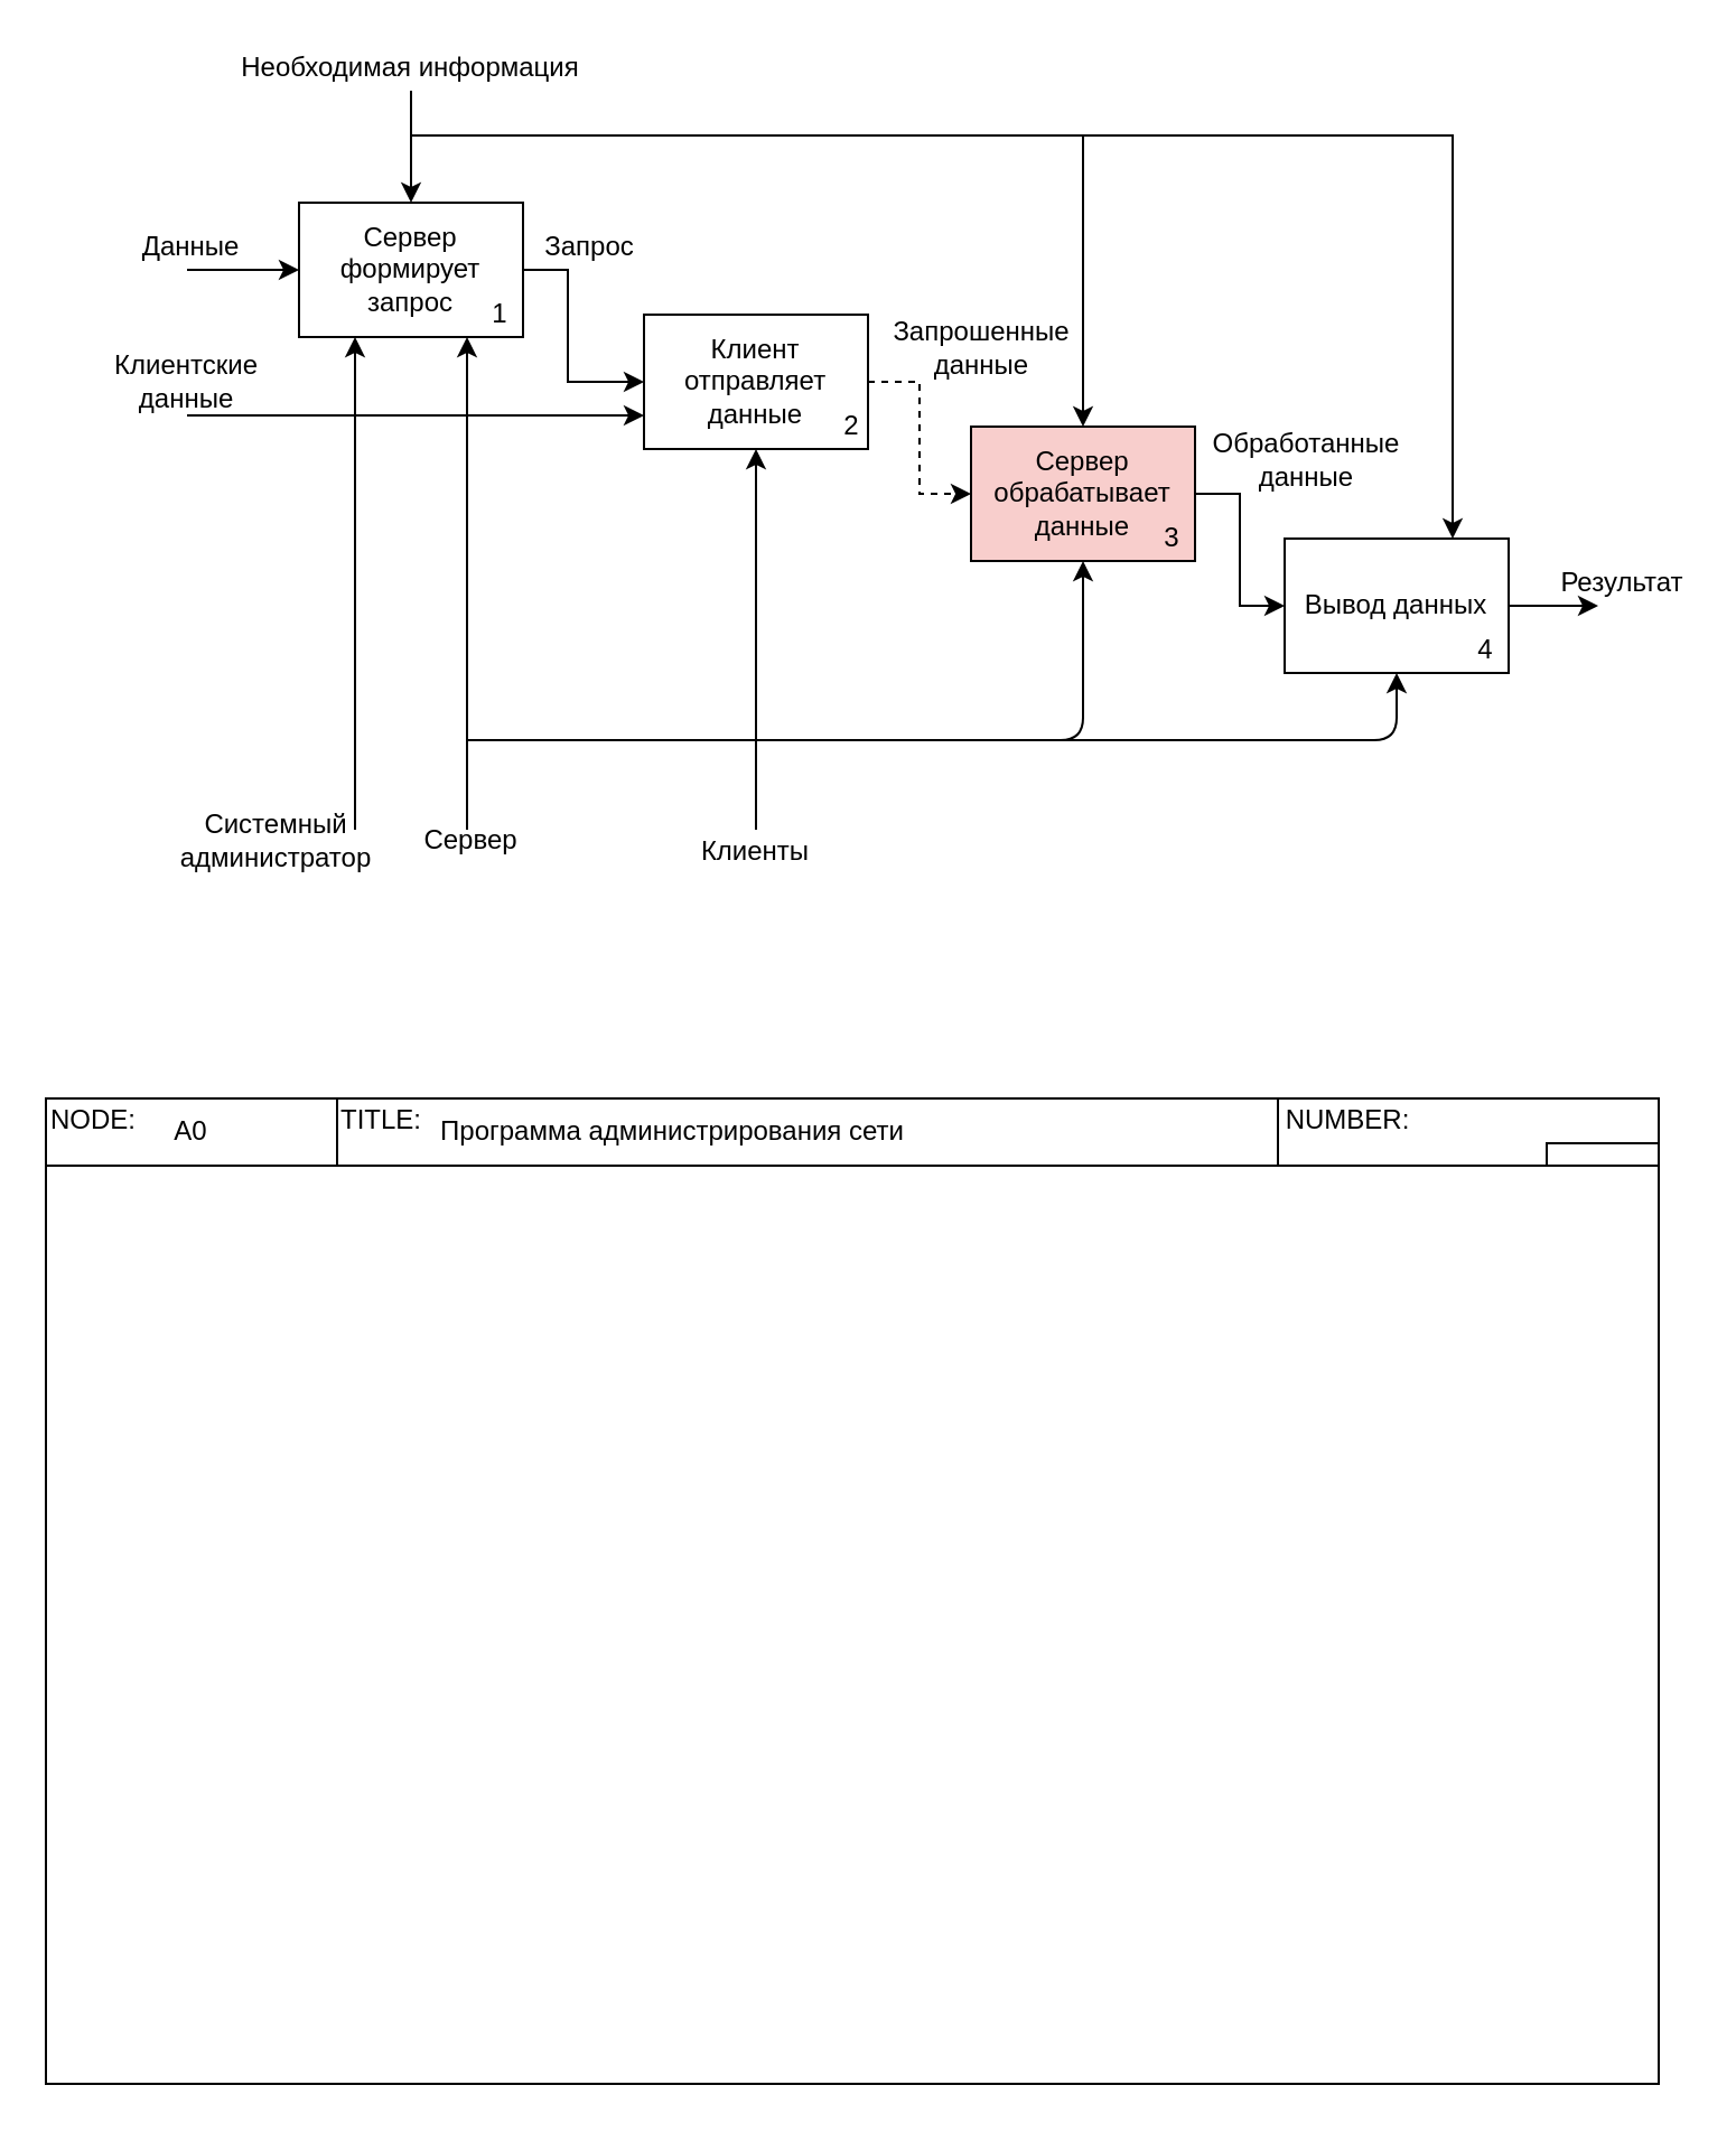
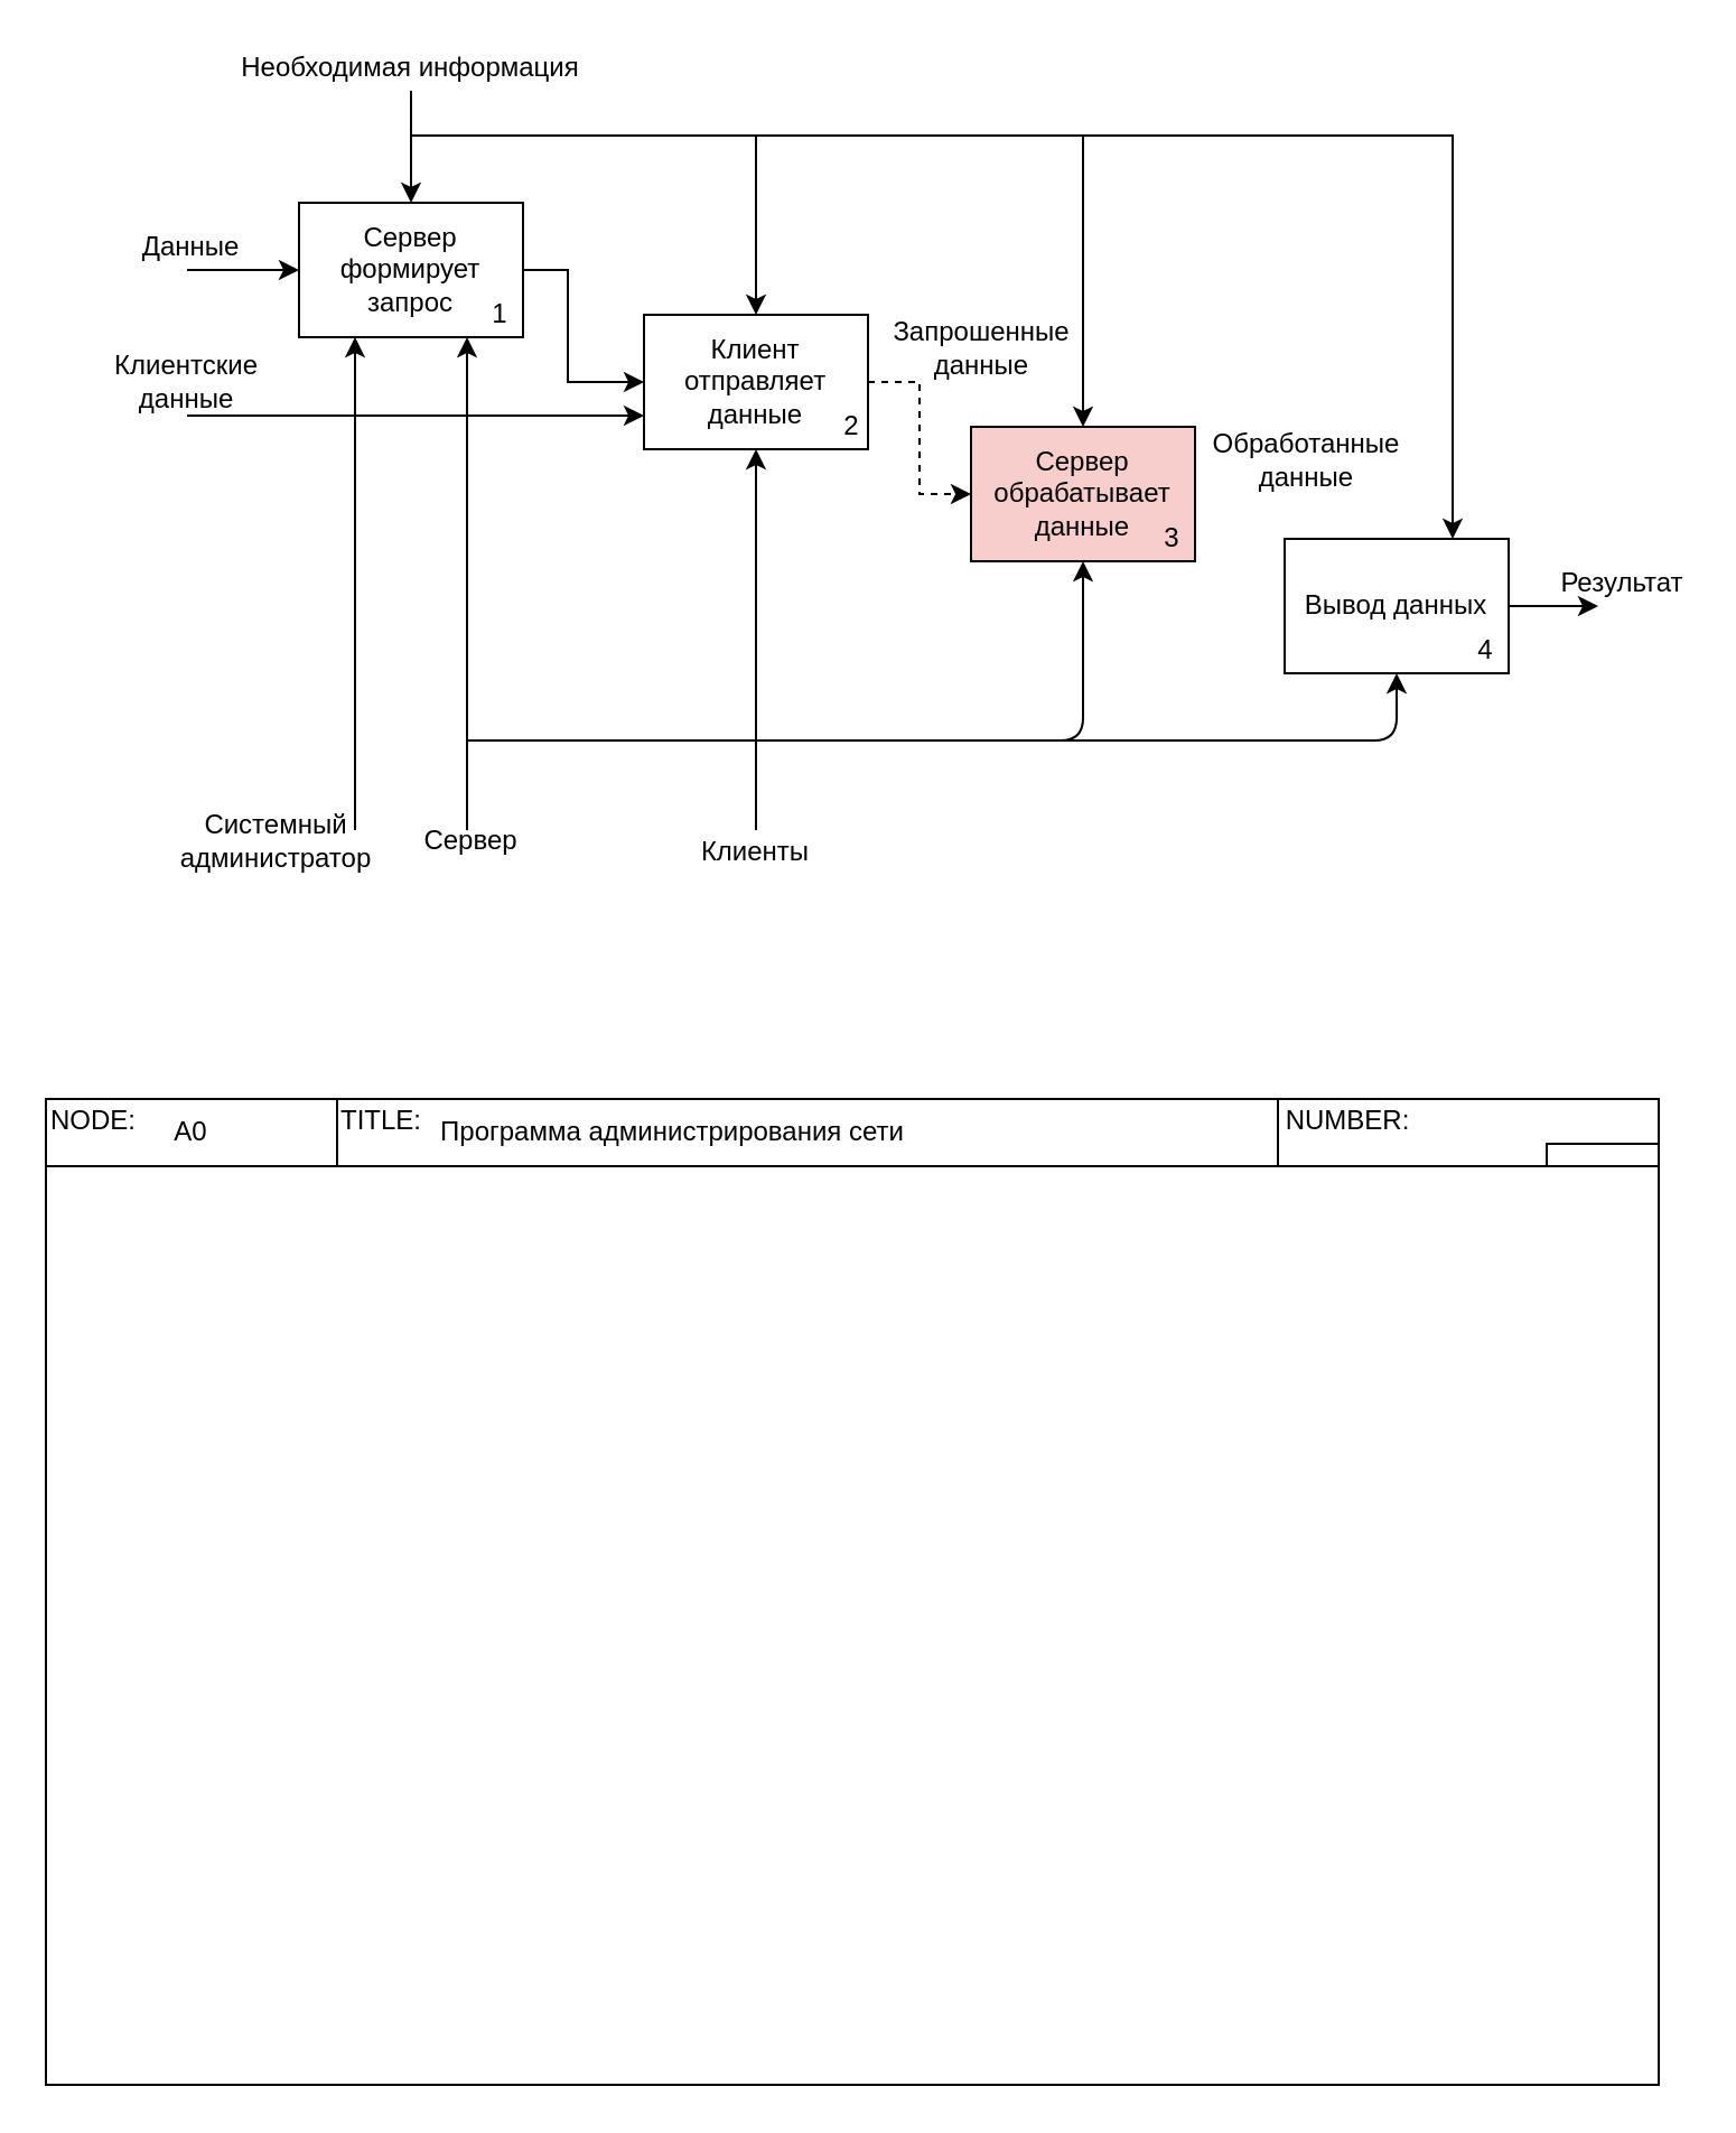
+ <mxCell id="16" style="edgeStyle=orthogonalEdgeStyle;rounded=0;orthogonalLoop=1;jettySize=auto;html=1;exitX=0.5;exitY=1;exitDx=0;exitDy=0;entryX=0.5;entryY=0;entryDx=0;entryDy=0;" edge="1" parent="1" source="19" target="11"><mxGeometry relative="1" as="geometry"><Array as="points"><mxPoint x="183" y="60" /><mxPoint x="337" y="60" /></Array></mxGeometry></mxCell>
- <mxCell id="37" value="Запрос" style="text;html=1;strokeColor=none;fillColor=none;align=center;verticalAlign=middle;whiteSpace=wrap;rounded=0;" parent="1" vertex="1"><mxGeometry x="243" y="100" width="40" height="20" as="geometry" /></mxCell>
- <mxCell id="5" style="edgeStyle=orthogonalEdgeStyle;rounded=0;orthogonalLoop=1;jettySize=auto;html=1;exitX=1;exitY=0.5;exitDx=0;exitDy=0;entryX=0;entryY=0.5;entryDx=0;entryDy=0;" parent="1" source="6" target="9" edge="1"><mxGeometry relative="1" as="geometry" /></mxCell>
